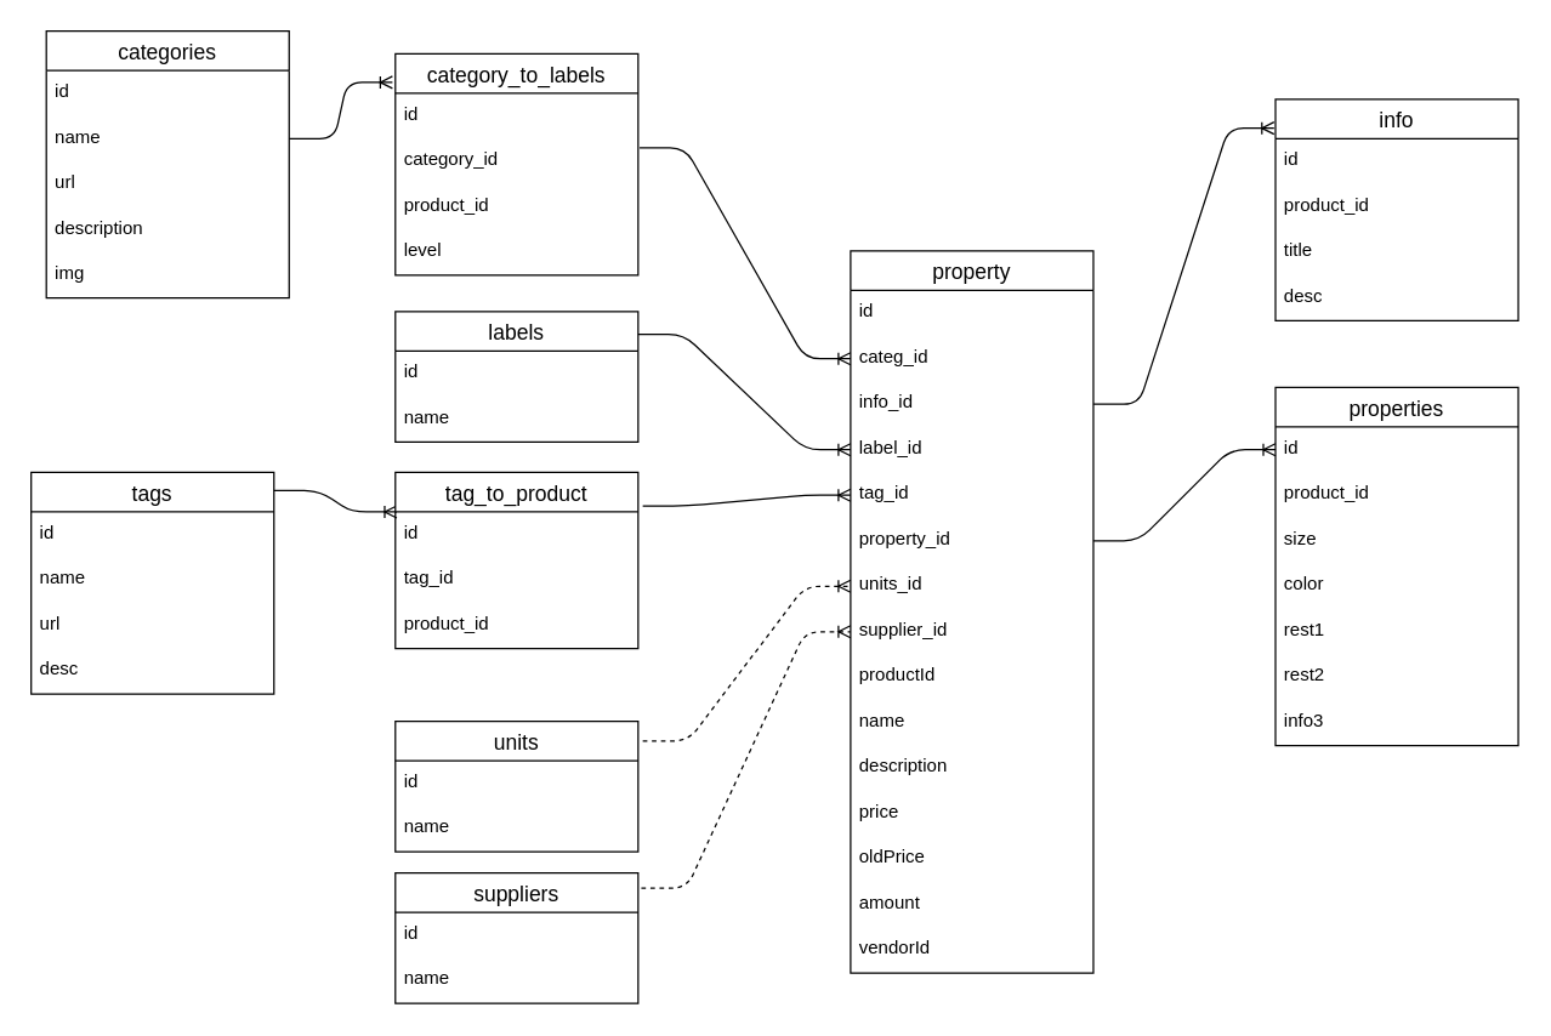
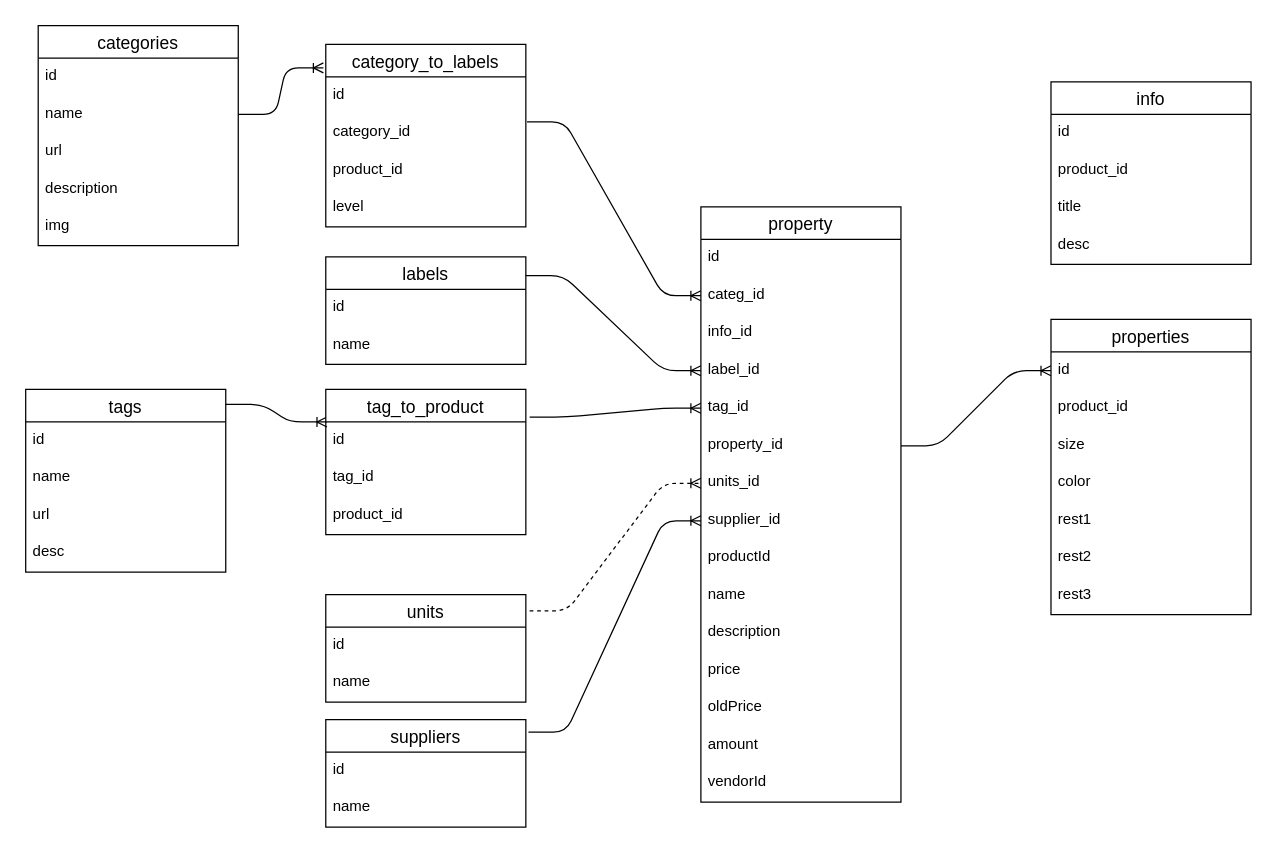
- <mxCell id="23" value="" style="edgeStyle=entityRelationEdgeStyle;fontSize=12;html=1;endArrow=ERoneToMany;entryX=-0.006;entryY=0.13;entryDx=0;entryDy=0;exitX=1;exitY=0.5;exitDx=0;exitDy=0;entryPerimeter=0;" parent="1" source="5" target="18" edge="1"><mxGeometry width="100" height="100" relative="1" as="geometry"><mxPoint x="712" y="104" as="sourcePoint" /><mxPoint x="990" y="481" as="targetPoint" /></mxGeometry></mxCell>
- <mxCell id="47" value="info3" style="text;strokeColor=none;fillColor=none;spacingLeft=4;spacingRight=4;overflow=hidden;rotatable=0;points=[[0,0.5],[1,0.5]];portConstraint=eastwest;fontSize=12;" vertex="1" parent="40"><mxGeometry y="206" width="160" height="30" as="geometry" /></mxCell>
+ <mxCell id="47" value="rest3" style="text;strokeColor=none;fillColor=none;spacingLeft=4;spacingRight=4;overflow=hidden;rotatable=0;points=[[0,0.5],[1,0.5]];portConstraint=eastwest;fontSize=12;" vertex="1" parent="40"><mxGeometry y="206" width="160" height="30" as="geometry" /></mxCell>
- <mxCell id="63" value="" style="edgeStyle=entityRelationEdgeStyle;fontSize=12;html=1;endArrow=ERoneToMany;startSize=13;targetPerimeterSpacing=4;strokeColor=#000000;exitX=1.013;exitY=0.116;exitDx=0;exitDy=0;exitPerimeter=0;entryX=0;entryY=0.5;entryDx=0;entryDy=0;dashed=1;" parent="1" source="60" target="10" edge="1"><mxGeometry width="100" height="100" relative="1" as="geometry"><mxPoint x="440" y="665" as="sourcePoint" /><mxPoint x="540" y="565" as="targetPoint" /></mxGeometry></mxCell>
+ <mxCell id="63" value="" style="edgeStyle=entityRelationEdgeStyle;fontSize=12;html=1;endArrow=ERoneToMany;startSize=13;targetPerimeterSpacing=4;strokeColor=#000000;exitX=1.013;exitY=0.116;exitDx=0;exitDy=0;exitPerimeter=0;entryX=0;entryY=0.5;entryDx=0;entryDy=0;" parent="1" source="60" target="10" edge="1"><mxGeometry width="100" height="100" relative="1" as="geometry"><mxPoint x="440" y="665" as="sourcePoint" /><mxPoint x="540" y="565" as="targetPoint" /></mxGeometry></mxCell>
